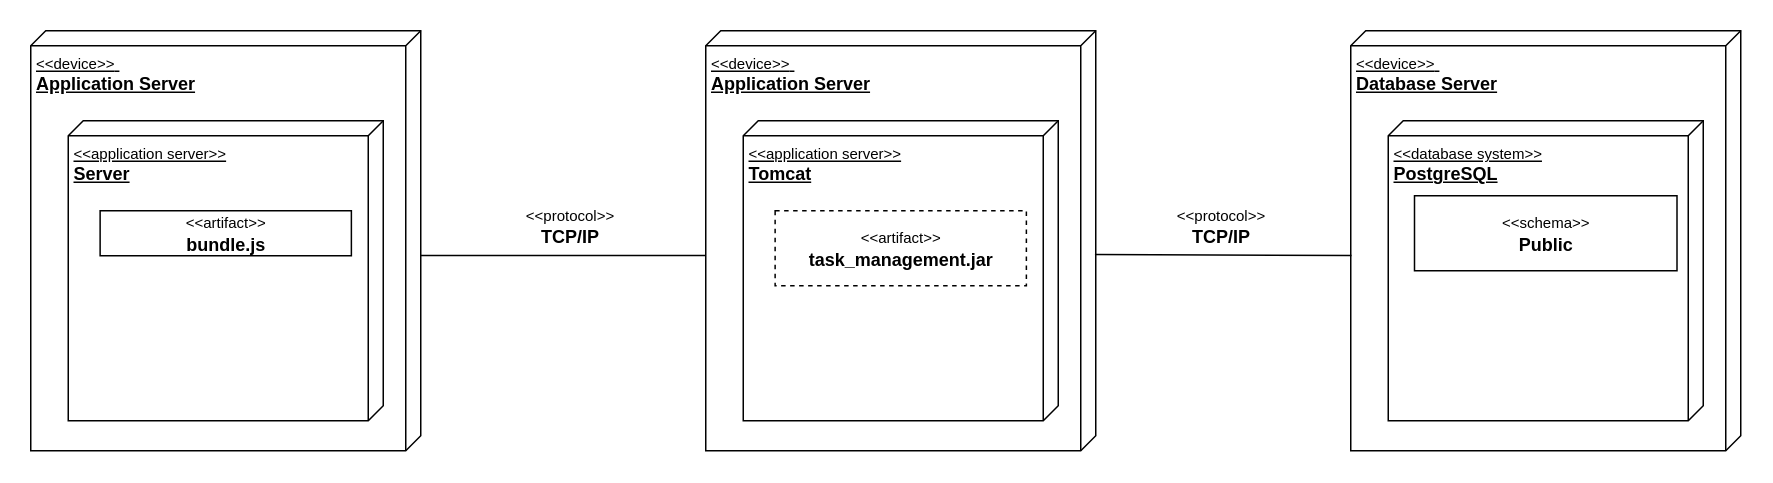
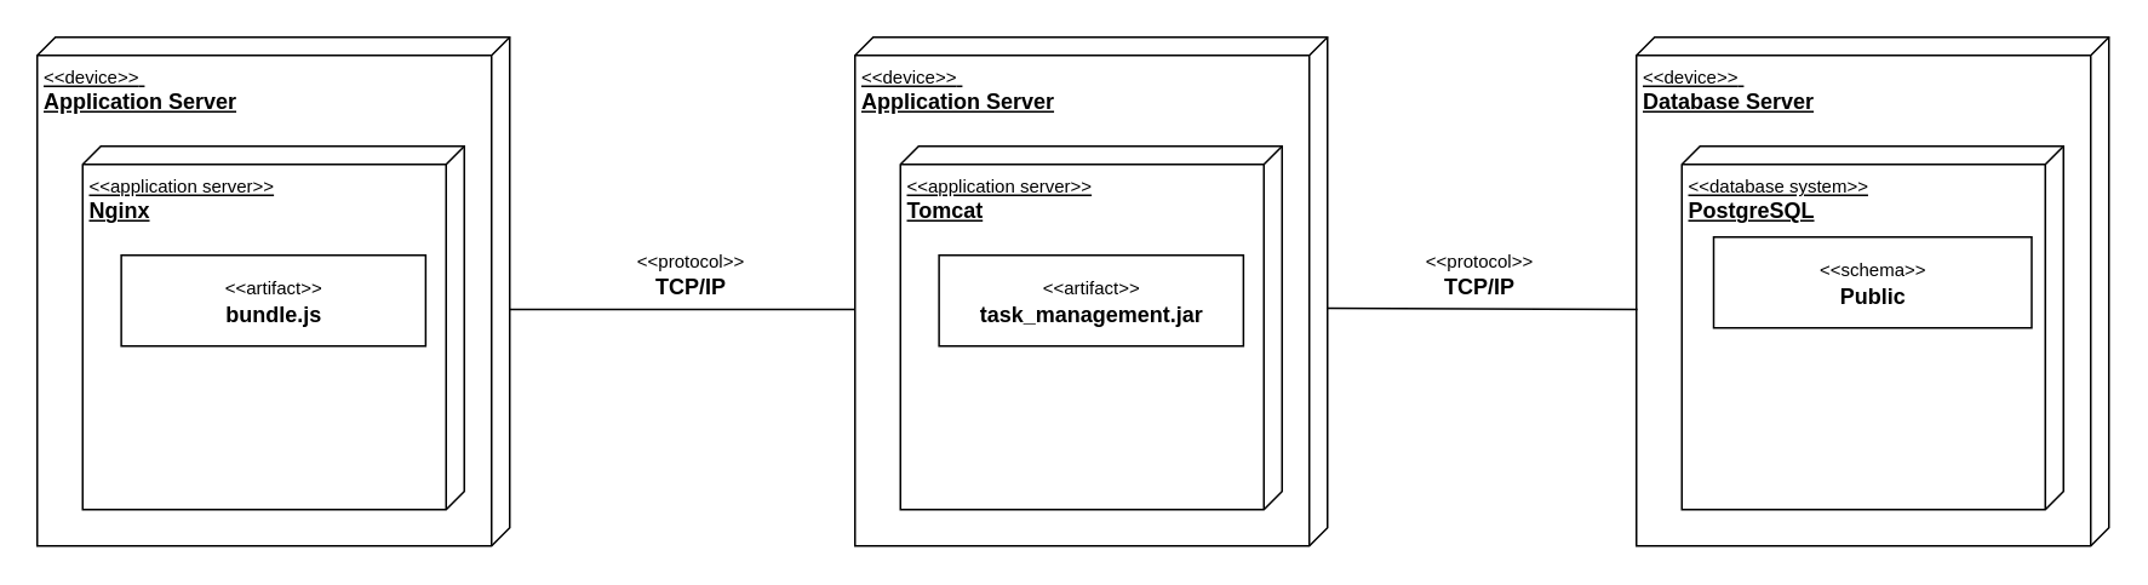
- <mxCell id="11" value="&lt;font&gt;&lt;span style=&quot;font-size: 10px&quot;&gt;&amp;lt;&amp;lt;application server&amp;gt;&amp;gt;&lt;/span&gt;&lt;br&gt;&lt;b&gt;Server&lt;/b&gt;&lt;br&gt;&lt;/font&gt;" style="verticalAlign=top;align=left;spacingTop=8;spacingLeft=2;spacingRight=12;shape=cube;size=10;direction=south;fontStyle=4;html=1;" parent="1" vertex="1"><mxGeometry x="45" y="80" width="210" height="200" as="geometry" /></mxCell>
+ <mxCell id="11" value="&lt;font&gt;&lt;span style=&quot;font-size: 10px&quot;&gt;&amp;lt;&amp;lt;application server&amp;gt;&amp;gt;&lt;/span&gt;&lt;br&gt;&lt;b&gt;Nginx&lt;/b&gt;&lt;br&gt;&lt;/font&gt;" style="verticalAlign=top;align=left;spacingTop=8;spacingLeft=2;spacingRight=12;shape=cube;size=10;direction=south;fontStyle=4;html=1;" parent="1" vertex="1"><mxGeometry x="45" y="80" width="210" height="200" as="geometry" /></mxCell>
- <mxCell id="12" value="&lt;font&gt;&lt;span style=&quot;font-size: 10px&quot;&gt;&amp;lt;&amp;lt;artifact&amp;gt;&amp;gt;&lt;/span&gt;&lt;br&gt;&lt;b&gt;bundle.js&lt;/b&gt;&lt;br&gt;&lt;/font&gt;" style="html=1;" parent="1" vertex="1"><mxGeometry x="66.25" y="140" width="167.5" height="30" as="geometry" /></mxCell>
+ <mxCell id="12" value="&lt;font&gt;&lt;span style=&quot;font-size: 10px&quot;&gt;&amp;lt;&amp;lt;artifact&amp;gt;&amp;gt;&lt;/span&gt;&lt;br&gt;&lt;b&gt;bundle.js&lt;/b&gt;&lt;br&gt;&lt;/font&gt;" style="html=1;" parent="1" vertex="1"><mxGeometry x="66.25" y="140" width="167.5" height="50" as="geometry" /></mxCell>
- <mxCell id="7" value="&lt;font&gt;&lt;span style=&quot;font-size: 10px&quot;&gt;&amp;lt;&amp;lt;artifact&amp;gt;&amp;gt;&lt;/span&gt;&lt;br&gt;&lt;font style=&quot;font-size: 12px&quot;&gt;&lt;b&gt;task_management.jar&lt;/b&gt;&lt;/font&gt;&lt;br&gt;&lt;/font&gt;" style="html=1;dashed=1;" parent="1" vertex="1"><mxGeometry x="516.25" y="140" width="167.5" height="50" as="geometry" /></mxCell>
+ <mxCell id="7" value="&lt;font&gt;&lt;span style=&quot;font-size: 10px&quot;&gt;&amp;lt;&amp;lt;artifact&amp;gt;&amp;gt;&lt;/span&gt;&lt;br&gt;&lt;font style=&quot;font-size: 12px&quot;&gt;&lt;b&gt;task_management.jar&lt;/b&gt;&lt;/font&gt;&lt;br&gt;&lt;/font&gt;" style="html=1;" parent="1" vertex="1"><mxGeometry x="516.25" y="140" width="167.5" height="50" as="geometry" /></mxCell>
